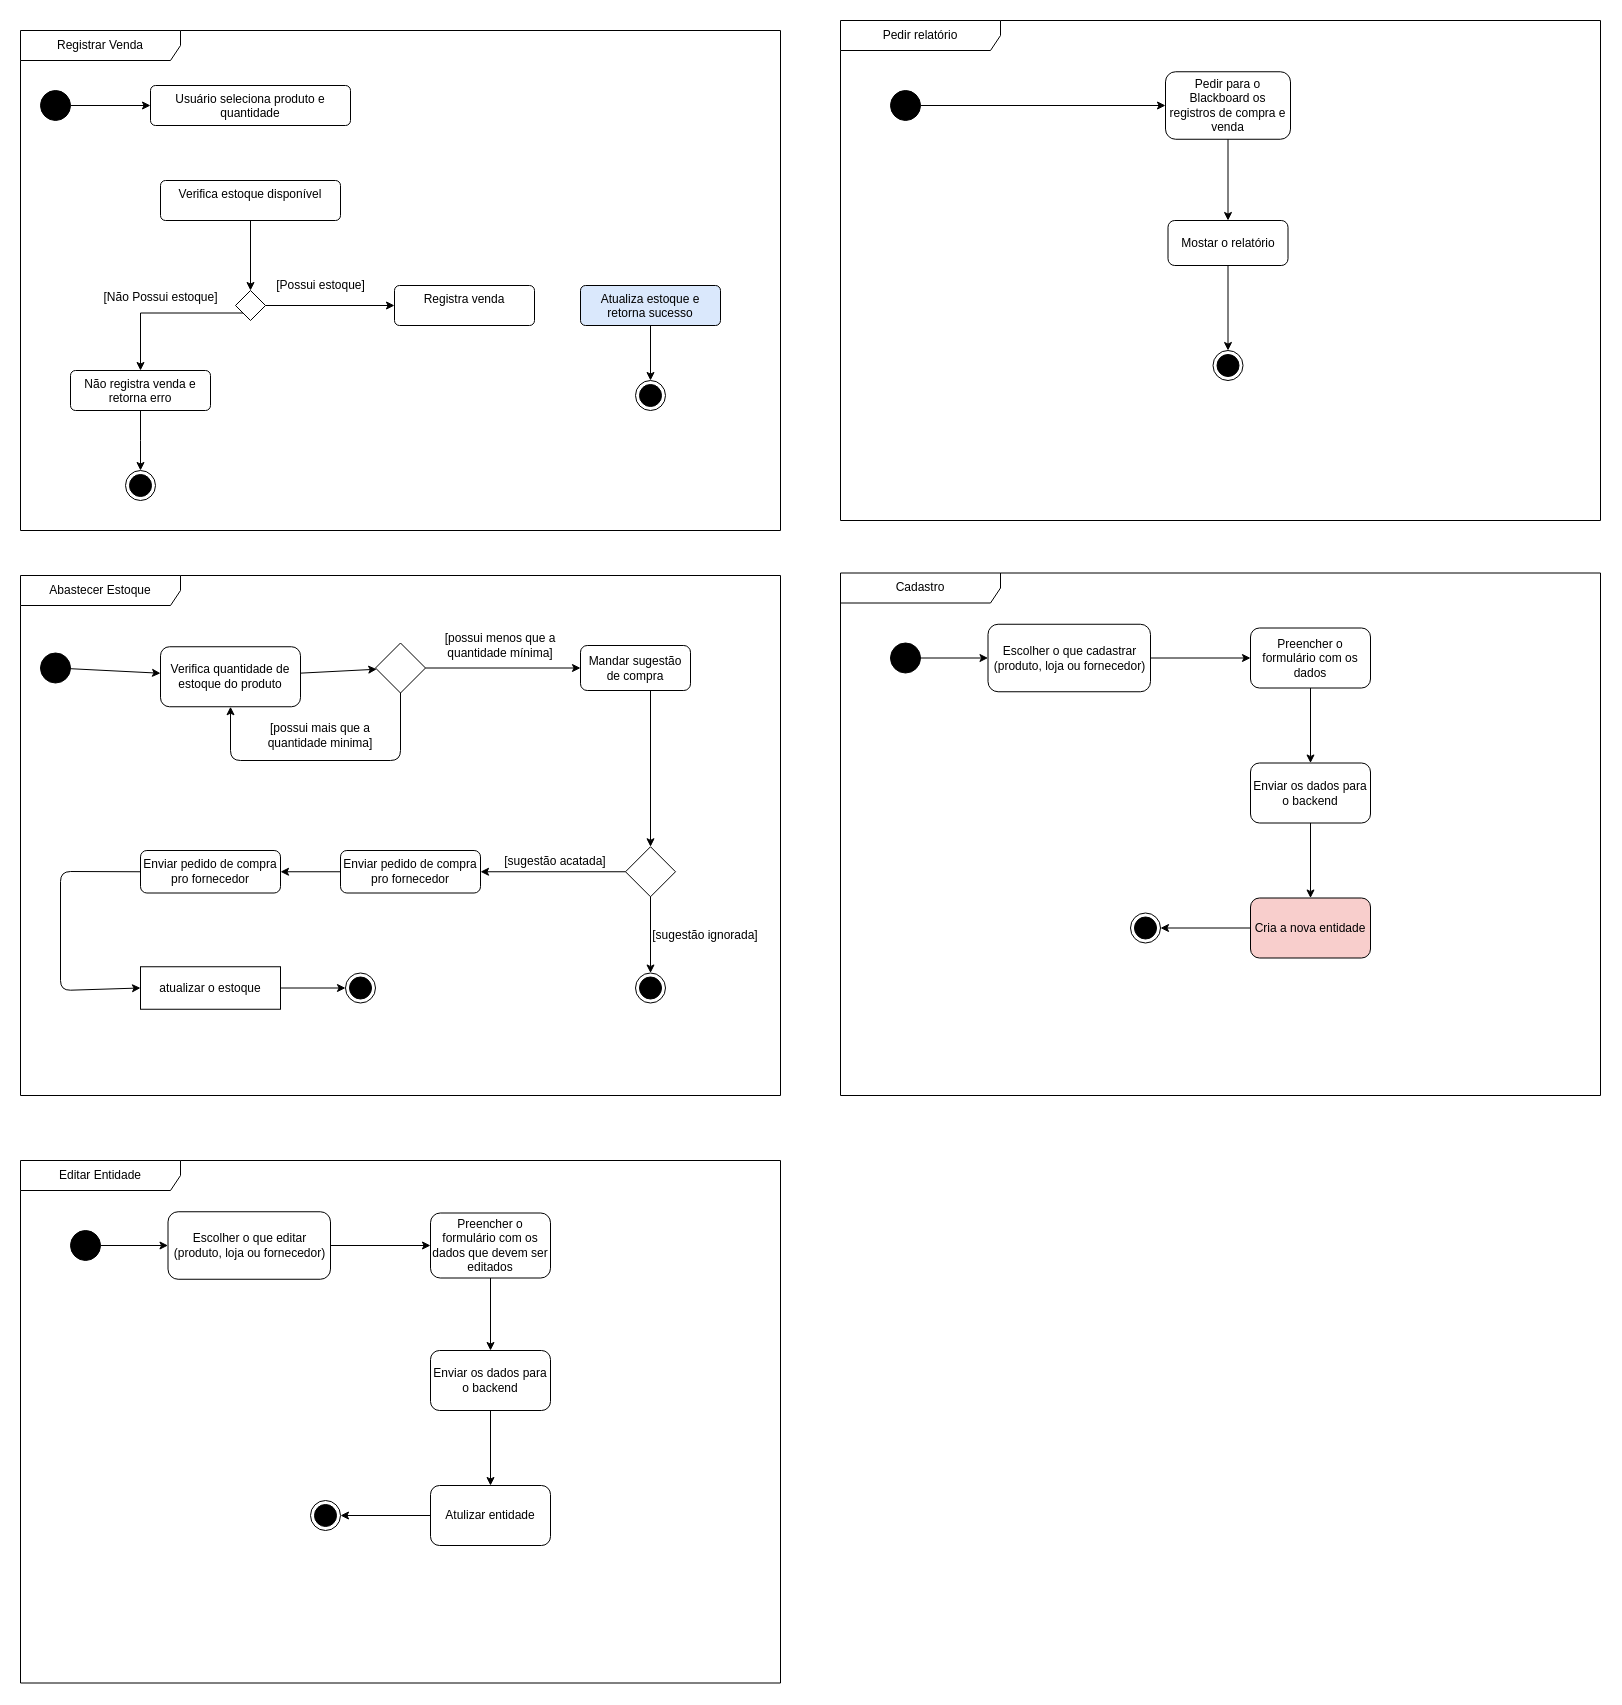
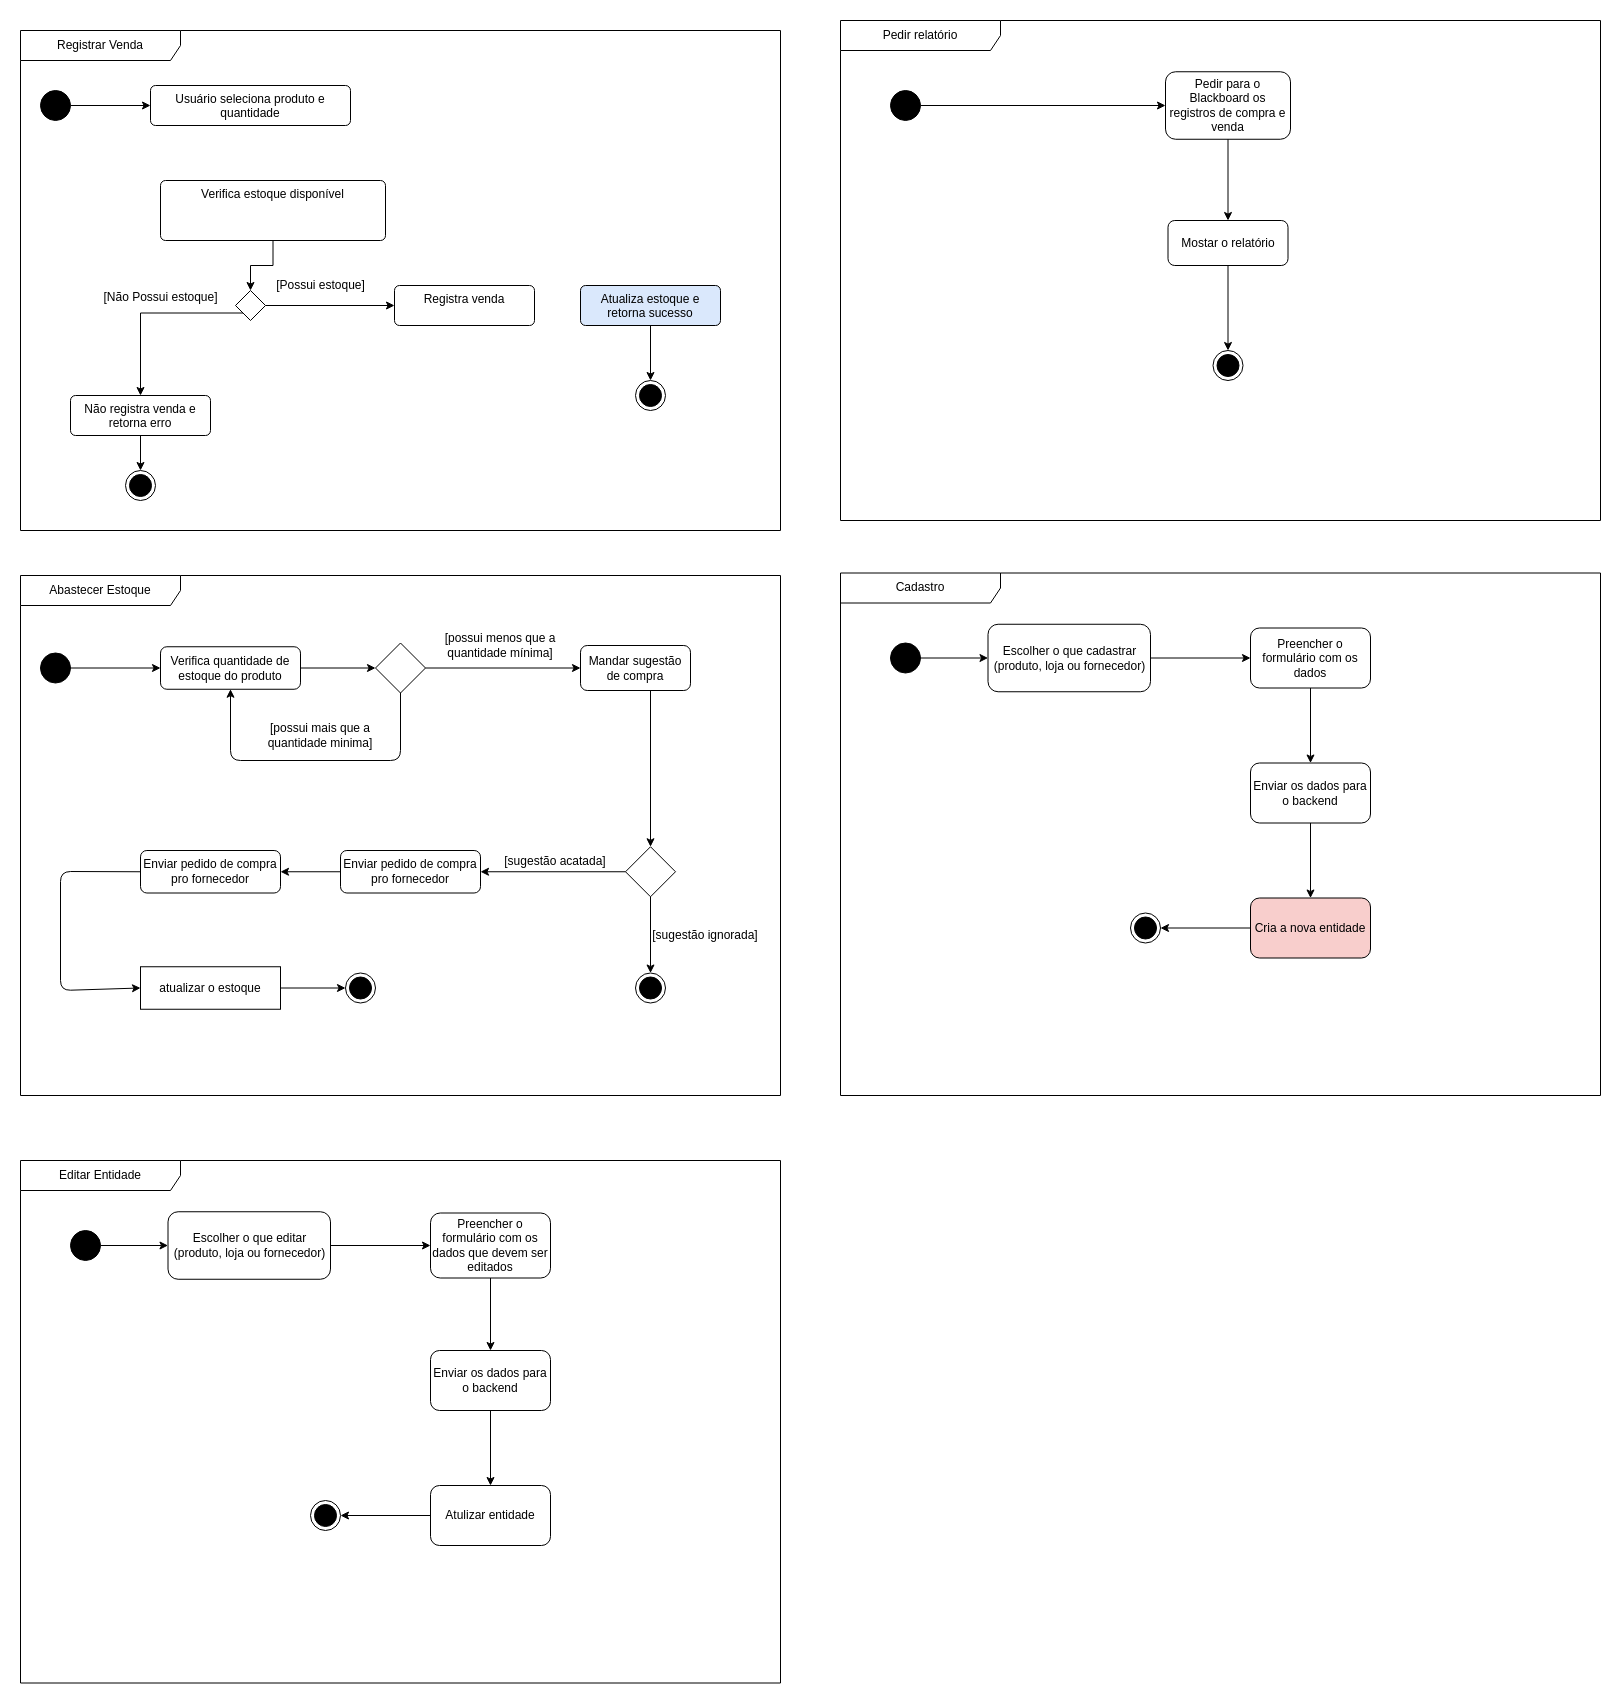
- <mxCell id="6" value="Verifica estoque disponível" style="html=1;align=center;verticalAlign=top;rounded=1;absoluteArcSize=1;arcSize=10;dashed=0;whiteSpace=wrap;" parent="2" vertex="1"><mxGeometry x="140" y="150" width="180" height="40" as="geometry" /></mxCell>
+ <mxCell id="6" value="Verifica estoque disponível" style="html=1;align=center;verticalAlign=top;rounded=1;absoluteArcSize=1;arcSize=10;dashed=0;whiteSpace=wrap;" parent="2" vertex="1"><mxGeometry x="140" y="150" width="225" height="60" as="geometry" /></mxCell>
- <mxCell id="12" value="Não registra venda e retorna erro" style="html=1;align=center;verticalAlign=top;rounded=1;absoluteArcSize=1;arcSize=10;dashed=0;whiteSpace=wrap;" parent="2" vertex="1"><mxGeometry x="50" y="340" width="140" height="40" as="geometry" /></mxCell>
+ <mxCell id="12" value="Não registra venda e retorna erro" style="html=1;align=center;verticalAlign=top;rounded=1;absoluteArcSize=1;arcSize=10;dashed=0;whiteSpace=wrap;" parent="2" vertex="1"><mxGeometry x="50" y="365" width="140" height="40" as="geometry" /></mxCell>
- <mxCell id="23" value="Verifica quantidade de estoque do produto" style="rounded=1;whiteSpace=wrap;html=1;" vertex="1" parent="20"><mxGeometry x="140" y="71.25" width="140" height="60" as="geometry" /></mxCell>
+ <mxCell id="23" value="Verifica quantidade de estoque do produto" style="rounded=1;whiteSpace=wrap;html=1;" vertex="1" parent="20"><mxGeometry x="140" y="71.25" width="140" height="42.5" as="geometry" /></mxCell>
